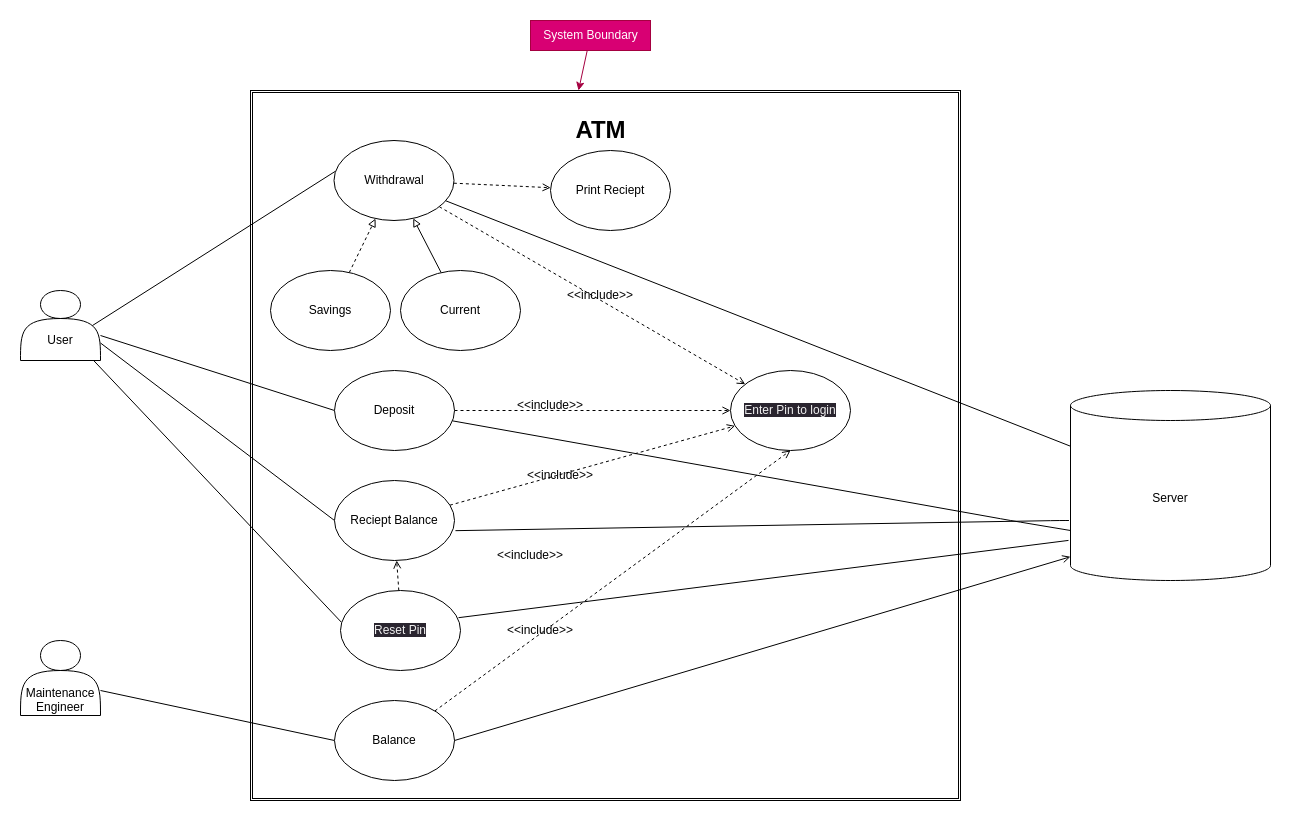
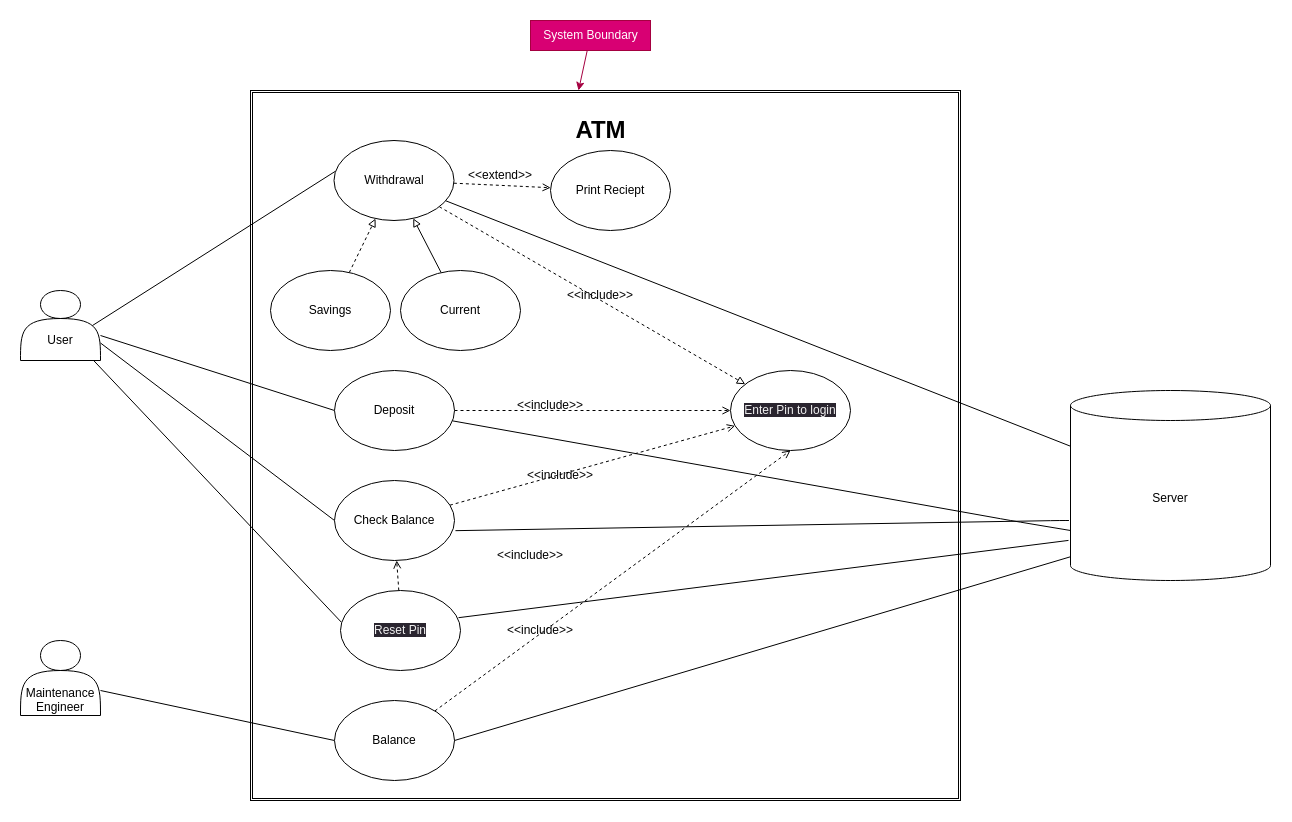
+ <mxCell id="34" value="&amp;lt;&amp;lt;extend&amp;gt;&amp;gt;" style="text;html=1;strokeColor=none;fillColor=none;align=center;verticalAlign=middle;whiteSpace=wrap;rounded=0;" vertex="1" parent="1"><mxGeometry x="470" y="160" width="60" height="30" as="geometry" /></mxCell>
- <mxCell id="14" style="edgeStyle=none;html=1;dashed=1;endArrow=open;endFill=0;" edge="1" parent="1" source="17" target="26"><mxGeometry relative="1" as="geometry" /></mxCell>
+ <mxCell id="14" style="edgeStyle=none;html=1;dashed=1;endArrow=block;endFill=0;" edge="1" parent="1" source="17" target="26"><mxGeometry relative="1" as="geometry" /></mxCell>
- <mxCell id="21" value="Reciept Balance" style="ellipse;whiteSpace=wrap;html=1;" vertex="1" parent="1"><mxGeometry x="334" y="480" width="120" height="80" as="geometry" /></mxCell>
+ <mxCell id="21" value="Check Balance" style="ellipse;whiteSpace=wrap;html=1;" vertex="1" parent="1"><mxGeometry x="334" y="480" width="120" height="80" as="geometry" /></mxCell>
- <mxCell id="39" value="" style="endArrow=open;html=1;exitX=1;exitY=0.5;exitDx=0;exitDy=0;entryX=0;entryY=0.875;entryDx=0;entryDy=0;entryPerimeter=0;" edge="1" parent="1" source="25" target="33"><mxGeometry width="50" height="50" relative="1" as="geometry"><mxPoint x="840" y="610" as="sourcePoint" /><mxPoint x="890" y="560" as="targetPoint" /></mxGeometry></mxCell>
+ <mxCell id="39" value="" style="endArrow=none;html=1;exitX=1;exitY=0.5;exitDx=0;exitDy=0;entryX=0;entryY=0.875;entryDx=0;entryDy=0;entryPerimeter=0;" edge="1" parent="1" source="25" target="33"><mxGeometry width="50" height="50" relative="1" as="geometry"><mxPoint x="840" y="610" as="sourcePoint" /><mxPoint x="890" y="560" as="targetPoint" /></mxGeometry></mxCell>
